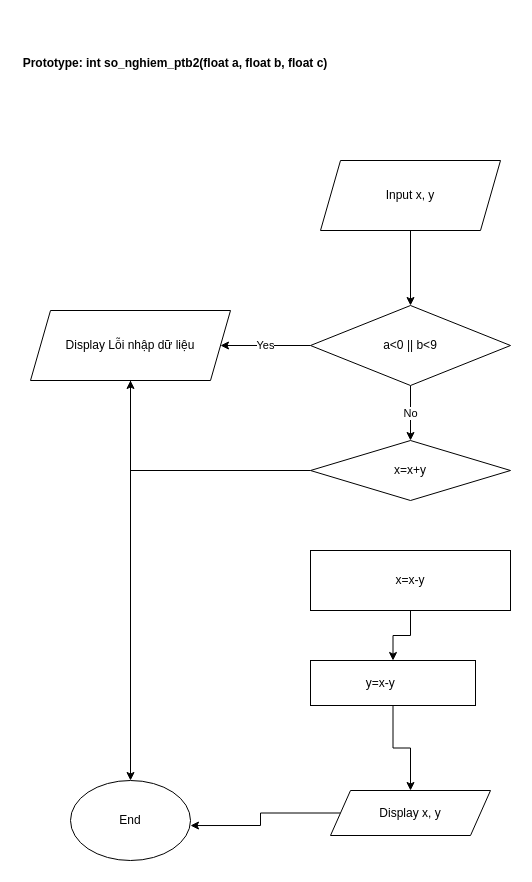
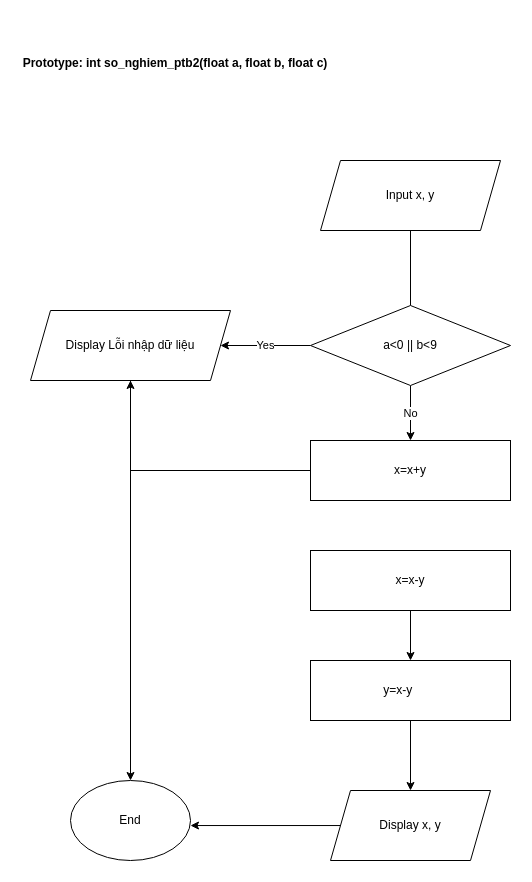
- <mxCell id="3" value="" style="edgeStyle=orthogonalEdgeStyle;rounded=0;orthogonalLoop=1;jettySize=auto;html=1;" edge="1" parent="1" source="4" target="7"><mxGeometry relative="1" as="geometry" /></mxCell>
+ <mxCell id="3" value="" style="edgeStyle=orthogonalEdgeStyle;rounded=0;orthogonalLoop=1;jettySize=auto;html=1;endArrow=none;" edge="1" parent="1" source="4" target="7"><mxGeometry relative="1" as="geometry" /></mxCell>
- <mxCell id="11" value="x=x+y" style="rhombus;whiteSpace=wrap;html=1;" vertex="1" parent="1"><mxGeometry x="310" y="440" width="200" height="60" as="geometry" /></mxCell>
+ <mxCell id="11" value="x=x+y" style="whiteSpace=wrap;html=1;" vertex="1" parent="1"><mxGeometry x="310" y="440" width="200" height="60" as="geometry" /></mxCell>
- <mxCell id="15" value="y=x-y&lt;span style=&quot;white-space: pre;&quot;&gt;&#09;&lt;/span&gt;" style="whiteSpace=wrap;html=1;" vertex="1" parent="1"><mxGeometry x="310" y="660" width="165" height="45" as="geometry" /></mxCell>
+ <mxCell id="15" value="y=x-y&lt;span style=&quot;white-space: pre;&quot;&gt;&#09;&lt;/span&gt;" style="whiteSpace=wrap;html=1;" vertex="1" parent="1"><mxGeometry x="310" y="660" width="200" height="60" as="geometry" /></mxCell>
- <mxCell id="17" value="Display x, y" style="shape=parallelogram;perimeter=parallelogramPerimeter;whiteSpace=wrap;html=1;fixedSize=1;" vertex="1" parent="1"><mxGeometry x="330" y="790" width="160" height="45" as="geometry" /></mxCell>
+ <mxCell id="17" value="Display x, y" style="shape=parallelogram;perimeter=parallelogramPerimeter;whiteSpace=wrap;html=1;fixedSize=1;" vertex="1" parent="1"><mxGeometry x="330" y="790" width="160" height="70" as="geometry" /></mxCell>
